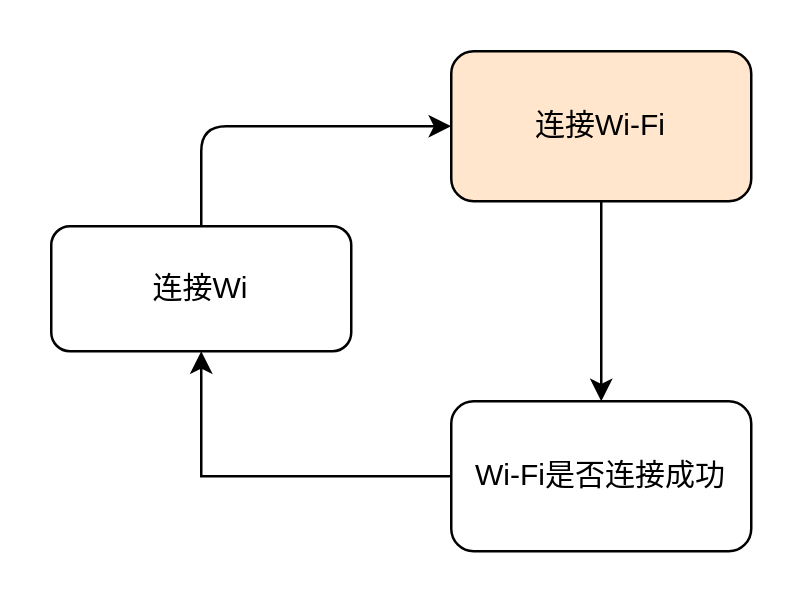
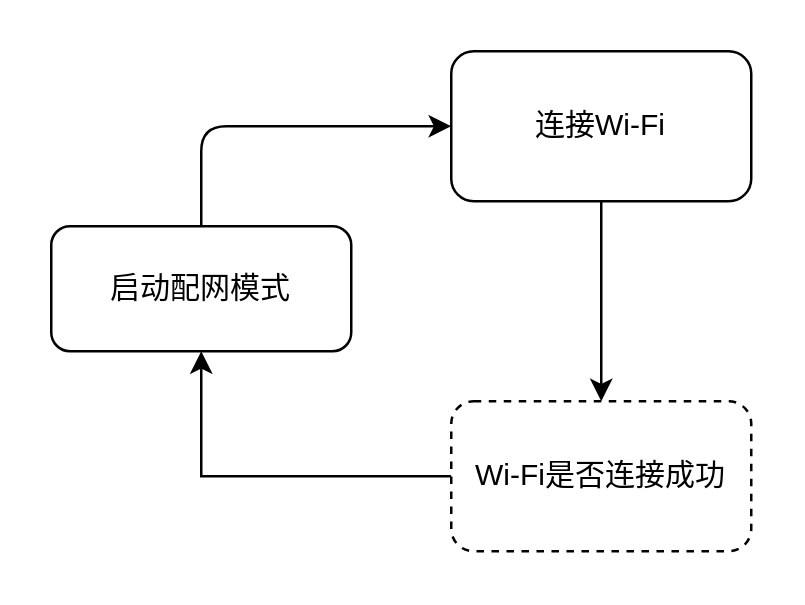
- <mxCell id="3" value="连接Wi-Fi" style="rounded=1;whiteSpace=wrap;html=1;fillColor=#ffe6cc;" vertex="1" parent="1"><mxGeometry x="180" y="20" width="120" height="60" as="geometry" /></mxCell>
+ <mxCell id="3" value="连接Wi-Fi" style="rounded=1;whiteSpace=wrap;html=1;" vertex="1" parent="1"><mxGeometry x="180" y="20" width="120" height="60" as="geometry" /></mxCell>
- <mxCell id="6" value="连接Wi" style="rounded=1;whiteSpace=wrap;html=1;" vertex="1" parent="1"><mxGeometry x="20" y="90" width="120" height="50" as="geometry" /></mxCell>
+ <mxCell id="6" value="启动配网模式" style="rounded=1;whiteSpace=wrap;html=1;" vertex="1" parent="1"><mxGeometry x="20" y="90" width="120" height="50" as="geometry" /></mxCell>
- <mxCell id="5" value="Wi-Fi是否连接成功" style="rounded=1;whiteSpace=wrap;html=1;" vertex="1" parent="1"><mxGeometry x="180" y="160" width="120" height="60" as="geometry" /></mxCell>
+ <mxCell id="5" value="Wi-Fi是否连接成功" style="rounded=1;whiteSpace=wrap;html=1;dashed=1;" vertex="1" parent="1"><mxGeometry x="180" y="160" width="120" height="60" as="geometry" /></mxCell>
